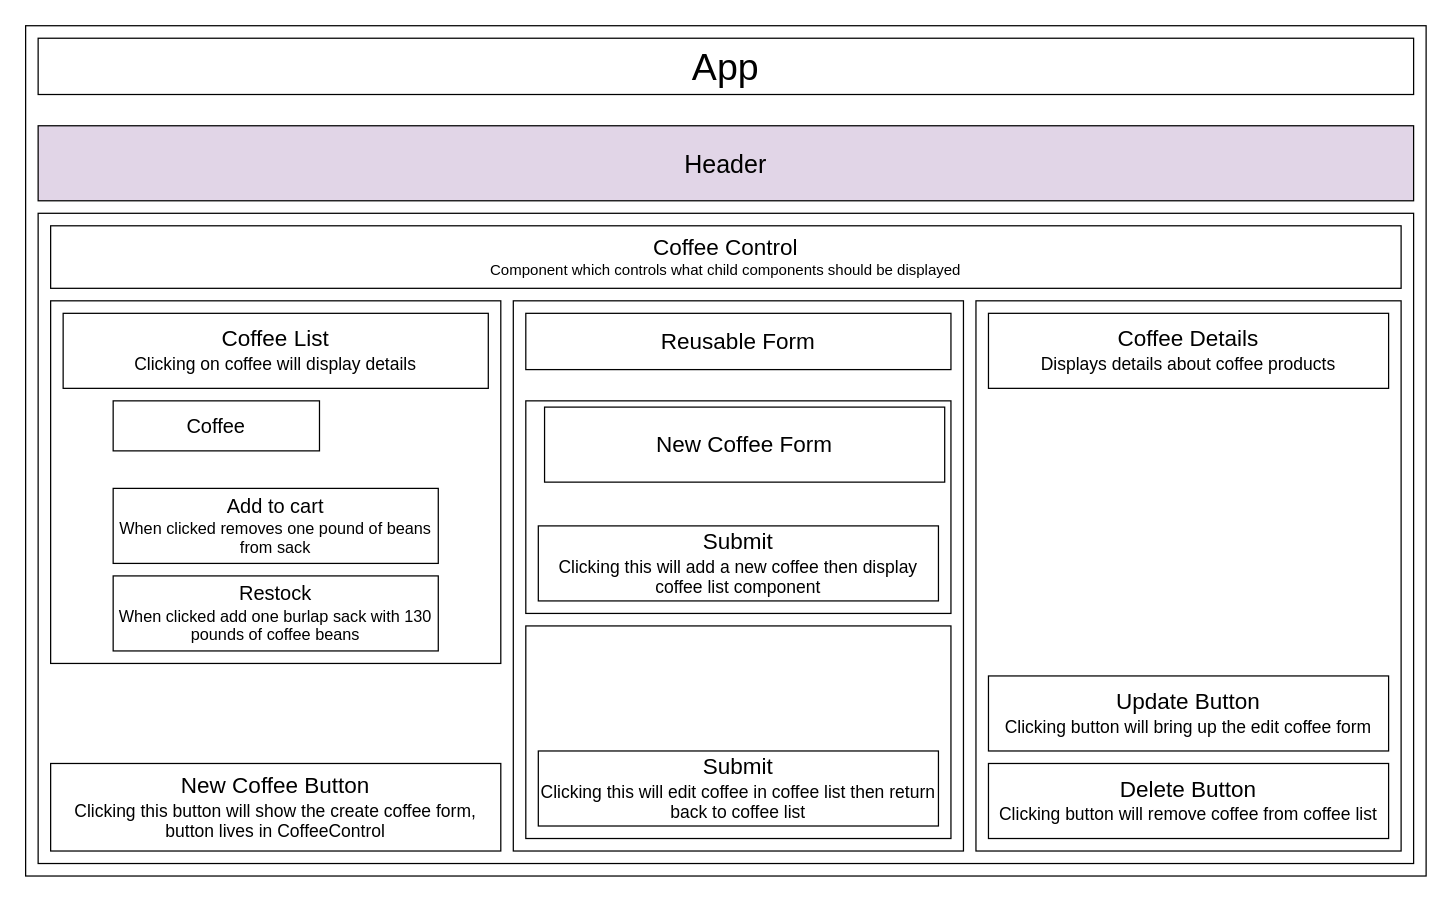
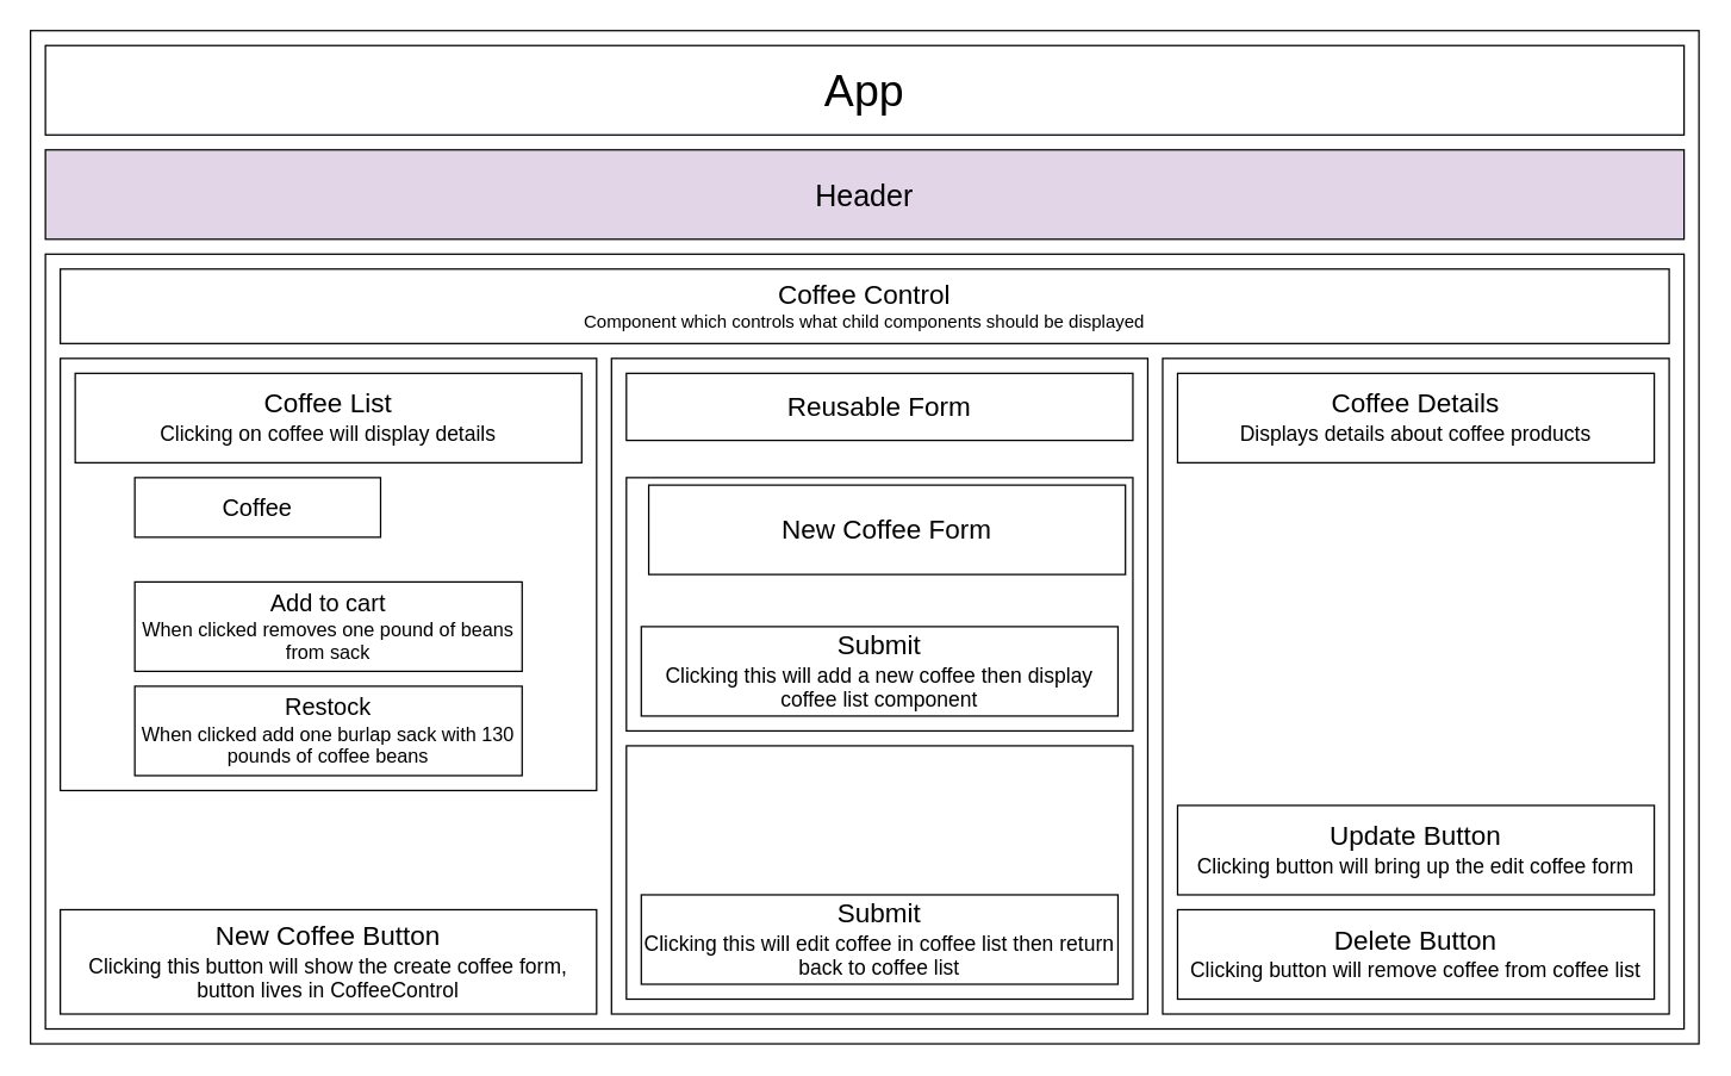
- <mxCell id="3" value="App" style="rounded=0;whiteSpace=wrap;html=1;fontSize=30;" vertex="1" parent="1"><mxGeometry x="30" y="30" width="1100" height="45" as="geometry" /></mxCell>
+ <mxCell id="3" value="App" style="rounded=0;whiteSpace=wrap;html=1;fontSize=30;" vertex="1" parent="1"><mxGeometry x="30" y="30" width="1100" height="60" as="geometry" /></mxCell>
